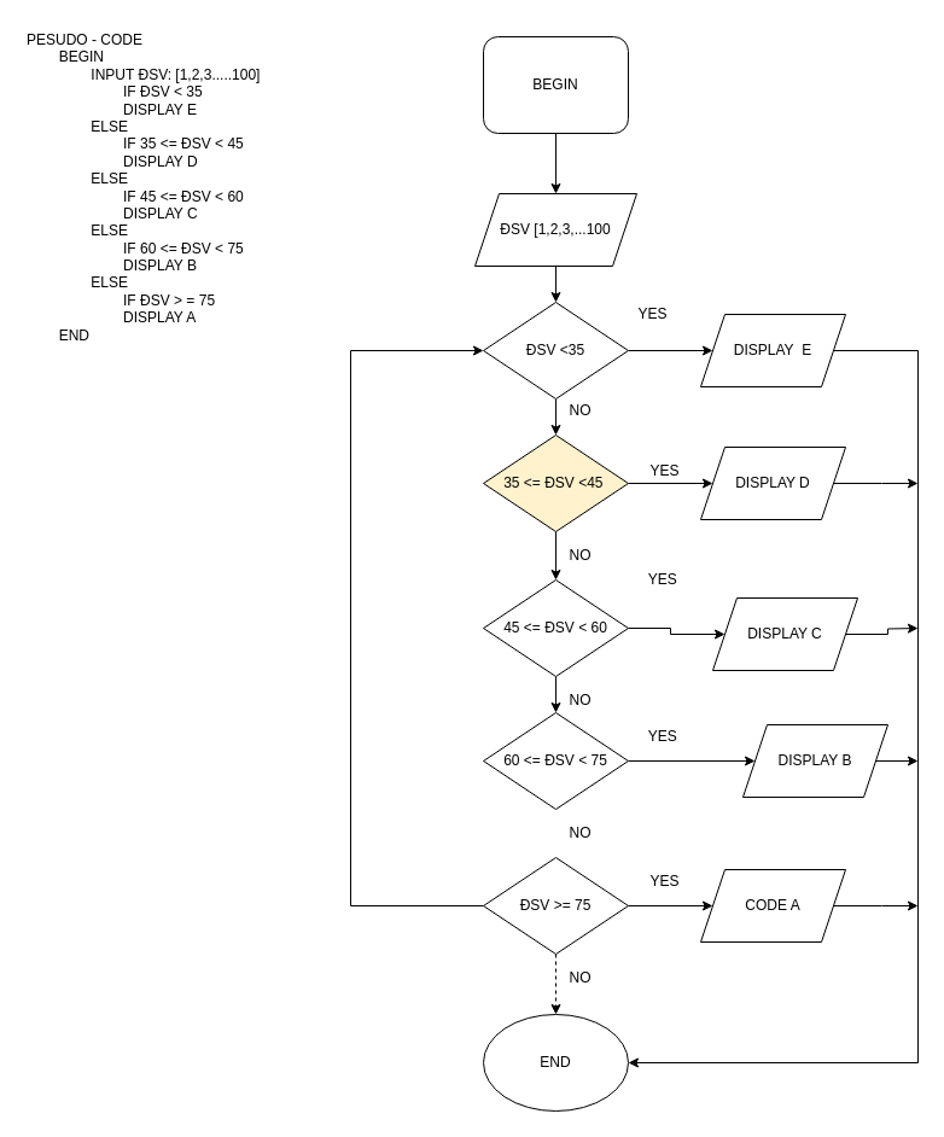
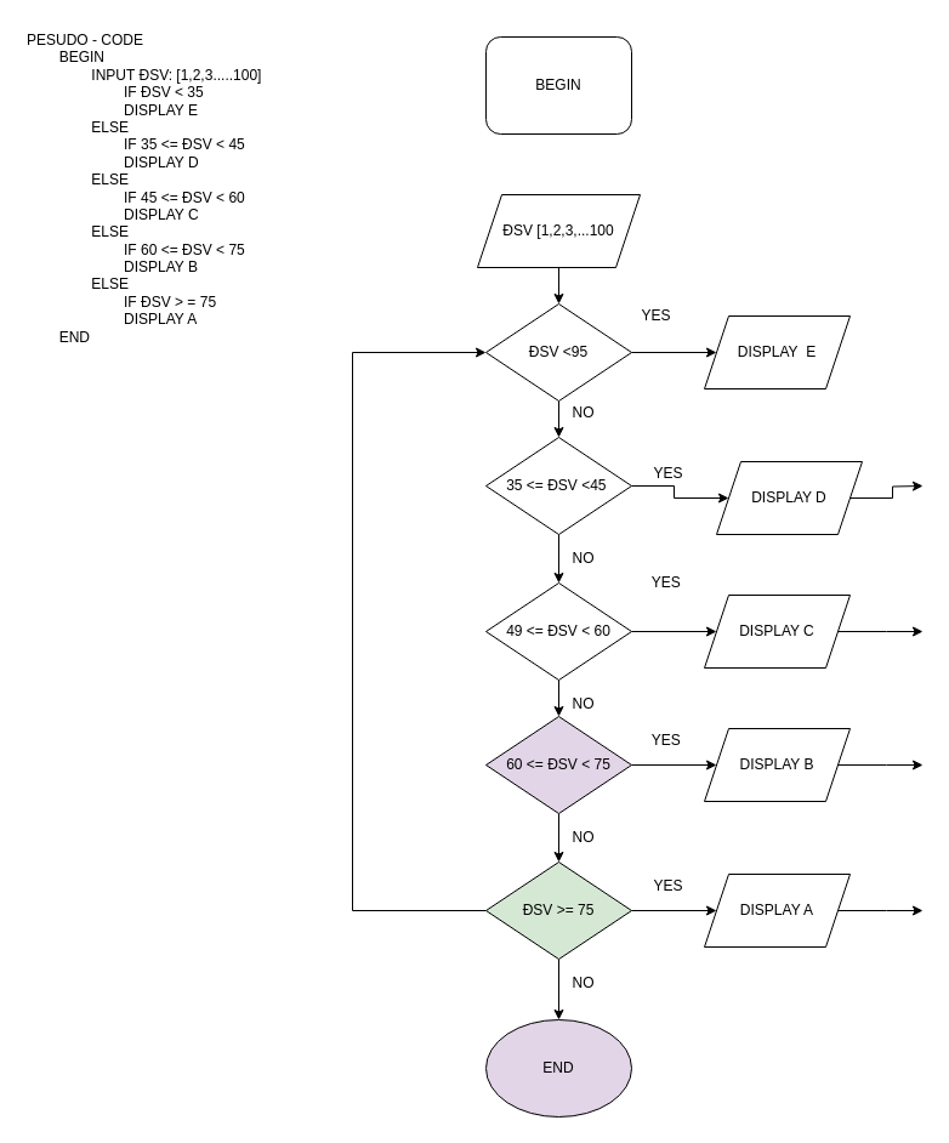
- <mxCell id="2" style="edgeStyle=orthogonalEdgeStyle;rounded=0;orthogonalLoop=1;jettySize=auto;html=1;entryX=0.5;entryY=0;entryDx=0;entryDy=0;" edge="1" parent="1" source="3" target="5"><mxGeometry relative="1" as="geometry" /></mxCell>
- <mxCell id="8" value="ĐSV &amp;lt;35" style="rhombus;whiteSpace=wrap;html=1;" vertex="1" parent="1"><mxGeometry x="400" y="250" width="120" height="80" as="geometry" /></mxCell>
+ <mxCell id="8" value="ĐSV &amp;lt;95" style="rhombus;whiteSpace=wrap;html=1;" vertex="1" parent="1"><mxGeometry x="400" y="250" width="120" height="80" as="geometry" /></mxCell>
- <mxCell id="11" value="35 &amp;lt;= ĐSV &amp;lt;45&amp;nbsp;" style="rhombus;whiteSpace=wrap;html=1;fillColor=#fff2cc;" vertex="1" parent="1"><mxGeometry x="400" y="360" width="120" height="80" as="geometry" /></mxCell>
+ <mxCell id="11" value="35 &amp;lt;= ĐSV &amp;lt;45&amp;nbsp;" style="rhombus;whiteSpace=wrap;html=1;" vertex="1" parent="1"><mxGeometry x="400" y="360" width="120" height="80" as="geometry" /></mxCell>
- <mxCell id="26" value="DISPLAY D" style="shape=parallelogram;perimeter=parallelogramPerimeter;whiteSpace=wrap;html=1;fixedSize=1;" vertex="1" parent="1"><mxGeometry x="580" y="370" width="120" height="60" as="geometry" /></mxCell>
+ <mxCell id="26" value="DISPLAY D" style="shape=parallelogram;perimeter=parallelogramPerimeter;whiteSpace=wrap;html=1;fixedSize=1;" vertex="1" parent="1"><mxGeometry x="590" y="380" width="120" height="60" as="geometry" /></mxCell>
- <mxCell id="14" value="45 &amp;lt;= ĐSV &amp;lt; 60" style="rhombus;whiteSpace=wrap;html=1;" vertex="1" parent="1"><mxGeometry x="400" y="480" width="120" height="80" as="geometry" /></mxCell>
+ <mxCell id="14" value="49 &amp;lt;= ĐSV &amp;lt; 60" style="rhombus;whiteSpace=wrap;html=1;" vertex="1" parent="1"><mxGeometry x="400" y="480" width="120" height="80" as="geometry" /></mxCell>
- <mxCell id="28" value="DISPLAY C" style="shape=parallelogram;perimeter=parallelogramPerimeter;whiteSpace=wrap;html=1;fixedSize=1;" vertex="1" parent="1"><mxGeometry x="590" y="495" width="120" height="60" as="geometry" /></mxCell>
+ <mxCell id="28" value="DISPLAY C" style="shape=parallelogram;perimeter=parallelogramPerimeter;whiteSpace=wrap;html=1;fixedSize=1;" vertex="1" parent="1"><mxGeometry x="580" y="490" width="120" height="60" as="geometry" /></mxCell>
- <mxCell id="17" value="60 &amp;lt;= ĐSV &amp;lt; 75" style="rhombus;whiteSpace=wrap;html=1;" vertex="1" parent="1"><mxGeometry x="400" y="590" width="120" height="80" as="geometry" /></mxCell>
+ <mxCell id="17" value="60 &amp;lt;= ĐSV &amp;lt; 75" style="rhombus;whiteSpace=wrap;html=1;fillColor=#e1d5e7;" vertex="1" parent="1"><mxGeometry x="400" y="590" width="120" height="80" as="geometry" /></mxCell>
- <mxCell id="30" value="DISPLAY B" style="shape=parallelogram;perimeter=parallelogramPerimeter;whiteSpace=wrap;html=1;fixedSize=1;" vertex="1" parent="1"><mxGeometry x="615" y="600" width="120" height="60" as="geometry" /></mxCell>
+ <mxCell id="30" value="DISPLAY B" style="shape=parallelogram;perimeter=parallelogramPerimeter;whiteSpace=wrap;html=1;fixedSize=1;" vertex="1" parent="1"><mxGeometry x="580" y="600" width="120" height="60" as="geometry" /></mxCell>
- <mxCell id="23" style="edgeStyle=orthogonalEdgeStyle;rounded=0;orthogonalLoop=1;jettySize=auto;html=1;entryX=1;entryY=0.5;entryDx=0;entryDy=0;" edge="1" parent="1" source="24" target="22"><mxGeometry relative="1" as="geometry"><Array as="points"><mxPoint x="760" y="290" /><mxPoint x="760" y="880" /></Array></mxGeometry></mxCell>
+ <mxCell id="15" style="edgeStyle=orthogonalEdgeStyle;rounded=0;orthogonalLoop=1;jettySize=auto;html=1;entryX=0.5;entryY=0;entryDx=0;entryDy=0;" edge="1" parent="1" source="17" target="21"><mxGeometry relative="1" as="geometry" /></mxCell>
- <mxCell id="21" value="ĐSV &amp;gt;= 75" style="rhombus;whiteSpace=wrap;html=1;" vertex="1" parent="1"><mxGeometry x="400" y="710" width="120" height="80" as="geometry" /></mxCell>
+ <mxCell id="21" value="ĐSV &amp;gt;= 75" style="rhombus;whiteSpace=wrap;html=1;fillColor=#d5e8d4;" vertex="1" parent="1"><mxGeometry x="400" y="710" width="120" height="80" as="geometry" /></mxCell>
- <mxCell id="32" value="CODE A" style="shape=parallelogram;perimeter=parallelogramPerimeter;whiteSpace=wrap;html=1;fixedSize=1;" vertex="1" parent="1"><mxGeometry x="580" y="720" width="120" height="60" as="geometry" /></mxCell>
+ <mxCell id="32" value="DISPLAY A" style="shape=parallelogram;perimeter=parallelogramPerimeter;whiteSpace=wrap;html=1;fixedSize=1;" vertex="1" parent="1"><mxGeometry x="580" y="720" width="120" height="60" as="geometry" /></mxCell>
- <mxCell id="18" style="edgeStyle=orthogonalEdgeStyle;rounded=0;orthogonalLoop=1;jettySize=auto;html=1;entryX=0.5;entryY=0;entryDx=0;entryDy=0;dashed=1;" edge="1" parent="1" source="21" target="22"><mxGeometry relative="1" as="geometry" /></mxCell>
+ <mxCell id="18" style="edgeStyle=orthogonalEdgeStyle;rounded=0;orthogonalLoop=1;jettySize=auto;html=1;entryX=0.5;entryY=0;entryDx=0;entryDy=0;" edge="1" parent="1" source="21" target="22"><mxGeometry relative="1" as="geometry" /></mxCell>
- <mxCell id="22" value="END&lt;br&gt;" style="ellipse;whiteSpace=wrap;html=1;" vertex="1" parent="1"><mxGeometry x="400" y="840" width="120" height="80" as="geometry" /></mxCell>
+ <mxCell id="22" value="END&lt;br&gt;" style="ellipse;whiteSpace=wrap;html=1;fillColor=#e1d5e7;" vertex="1" parent="1"><mxGeometry x="400" y="840" width="120" height="80" as="geometry" /></mxCell>
